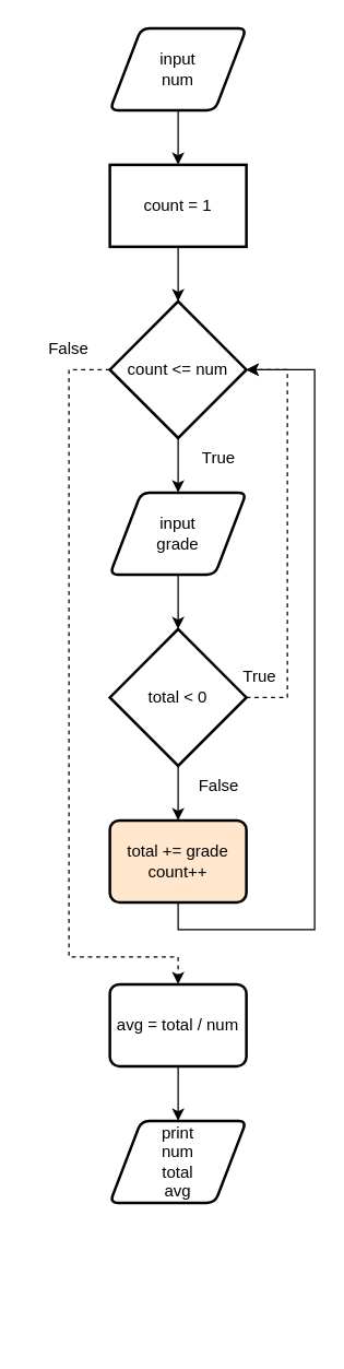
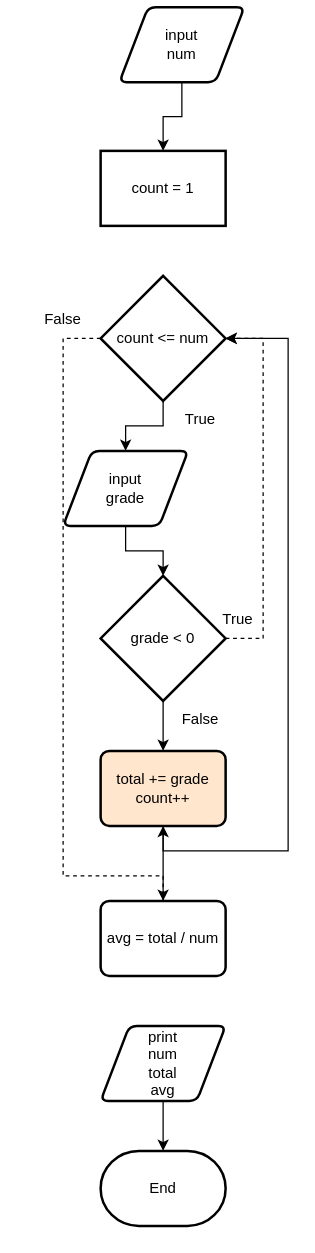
- <mxCell id="3" value="&lt;div&gt;input&lt;/div&gt;&lt;div&gt;num&lt;/div&gt;" style="shape=parallelogram;html=1;strokeWidth=2;perimeter=parallelogramPerimeter;whiteSpace=wrap;rounded=1;arcSize=12;size=0.23;" vertex="1" parent="1"><mxGeometry x="80" y="20" width="100" height="60" as="geometry" /></mxCell>
+ <mxCell id="3" value="&lt;div&gt;input&lt;/div&gt;&lt;div&gt;num&lt;/div&gt;" style="shape=parallelogram;html=1;strokeWidth=2;perimeter=parallelogramPerimeter;whiteSpace=wrap;rounded=1;arcSize=12;size=0.23;" vertex="1" parent="1"><mxGeometry x="95" y="5" width="100" height="60" as="geometry" /></mxCell>
- <mxCell id="4" value="" style="edgeStyle=orthogonalEdgeStyle;rounded=0;orthogonalLoop=1;jettySize=auto;html=1;" edge="1" parent="1" source="5" target="8"><mxGeometry relative="1" as="geometry" /></mxCell>
- <mxCell id="10" value="&lt;div&gt;input&lt;/div&gt;&lt;div&gt;grade&lt;br&gt;&lt;/div&gt;" style="shape=parallelogram;html=1;strokeWidth=2;perimeter=parallelogramPerimeter;whiteSpace=wrap;rounded=1;arcSize=12;size=0.23;" vertex="1" parent="1"><mxGeometry x="80" y="360" width="100" height="60" as="geometry" /></mxCell>
+ <mxCell id="10" value="&lt;div&gt;input&lt;/div&gt;&lt;div&gt;grade&lt;br&gt;&lt;/div&gt;" style="shape=parallelogram;html=1;strokeWidth=2;perimeter=parallelogramPerimeter;whiteSpace=wrap;rounded=1;arcSize=12;size=0.23;" vertex="1" parent="1"><mxGeometry x="50" y="360" width="100" height="60" as="geometry" /></mxCell>
- <mxCell id="13" value="total &amp;lt; 0" style="strokeWidth=2;html=1;shape=mxgraph.flowchart.decision;whiteSpace=wrap;" vertex="1" parent="1"><mxGeometry x="80" y="460" width="100" height="100" as="geometry" /></mxCell>
+ <mxCell id="13" value="grade &amp;lt; 0" style="strokeWidth=2;html=1;shape=mxgraph.flowchart.decision;whiteSpace=wrap;" vertex="1" parent="1"><mxGeometry x="80" y="460" width="100" height="100" as="geometry" /></mxCell>
- <mxCell id="16" value="" style="edgeStyle=orthogonalEdgeStyle;rounded=0;orthogonalLoop=1;jettySize=auto;html=1;" edge="1" parent="1" source="17" target="19"><mxGeometry relative="1" as="geometry" /></mxCell>
+ <mxCell id="16" value="" style="edgeStyle=orthogonalEdgeStyle;rounded=0;orthogonalLoop=1;jettySize=auto;html=1;" edge="1" parent="1" source="17" target="15"><mxGeometry relative="1" as="geometry" /></mxCell>
+ <mxCell id="18" value="" style="edgeStyle=orthogonalEdgeStyle;rounded=0;orthogonalLoop=1;jettySize=auto;html=1;" edge="1" parent="1" source="19" target="20"><mxGeometry relative="1" as="geometry" /></mxCell>
+ <mxCell id="20" value="End" style="strokeWidth=2;html=1;shape=mxgraph.flowchart.terminator;whiteSpace=wrap;" vertex="1" parent="1"><mxGeometry x="80" y="920" width="100" height="60" as="geometry" /></mxCell>
